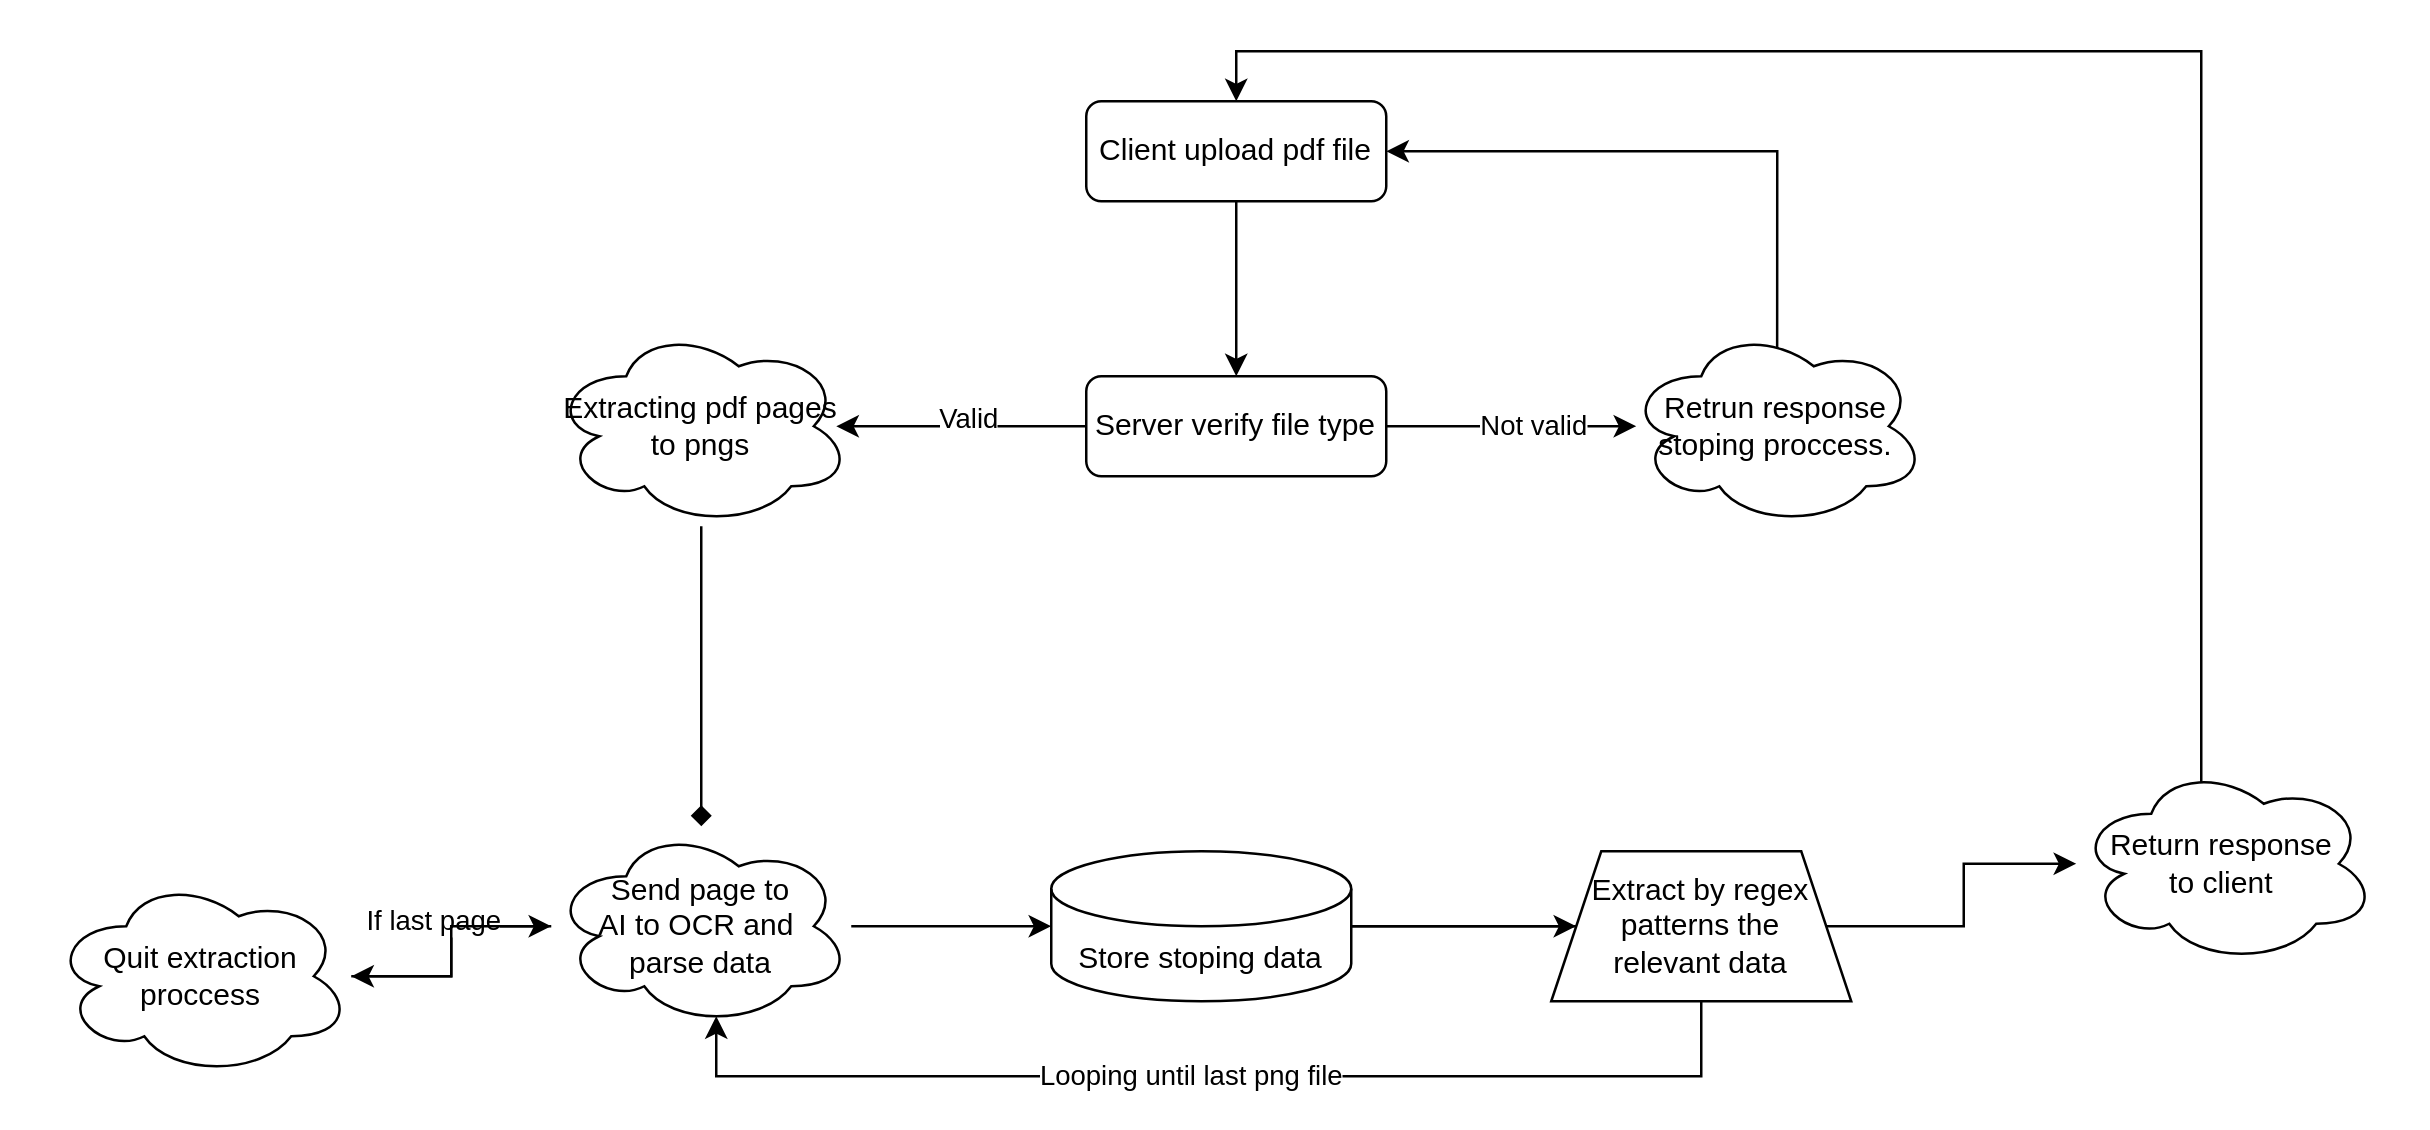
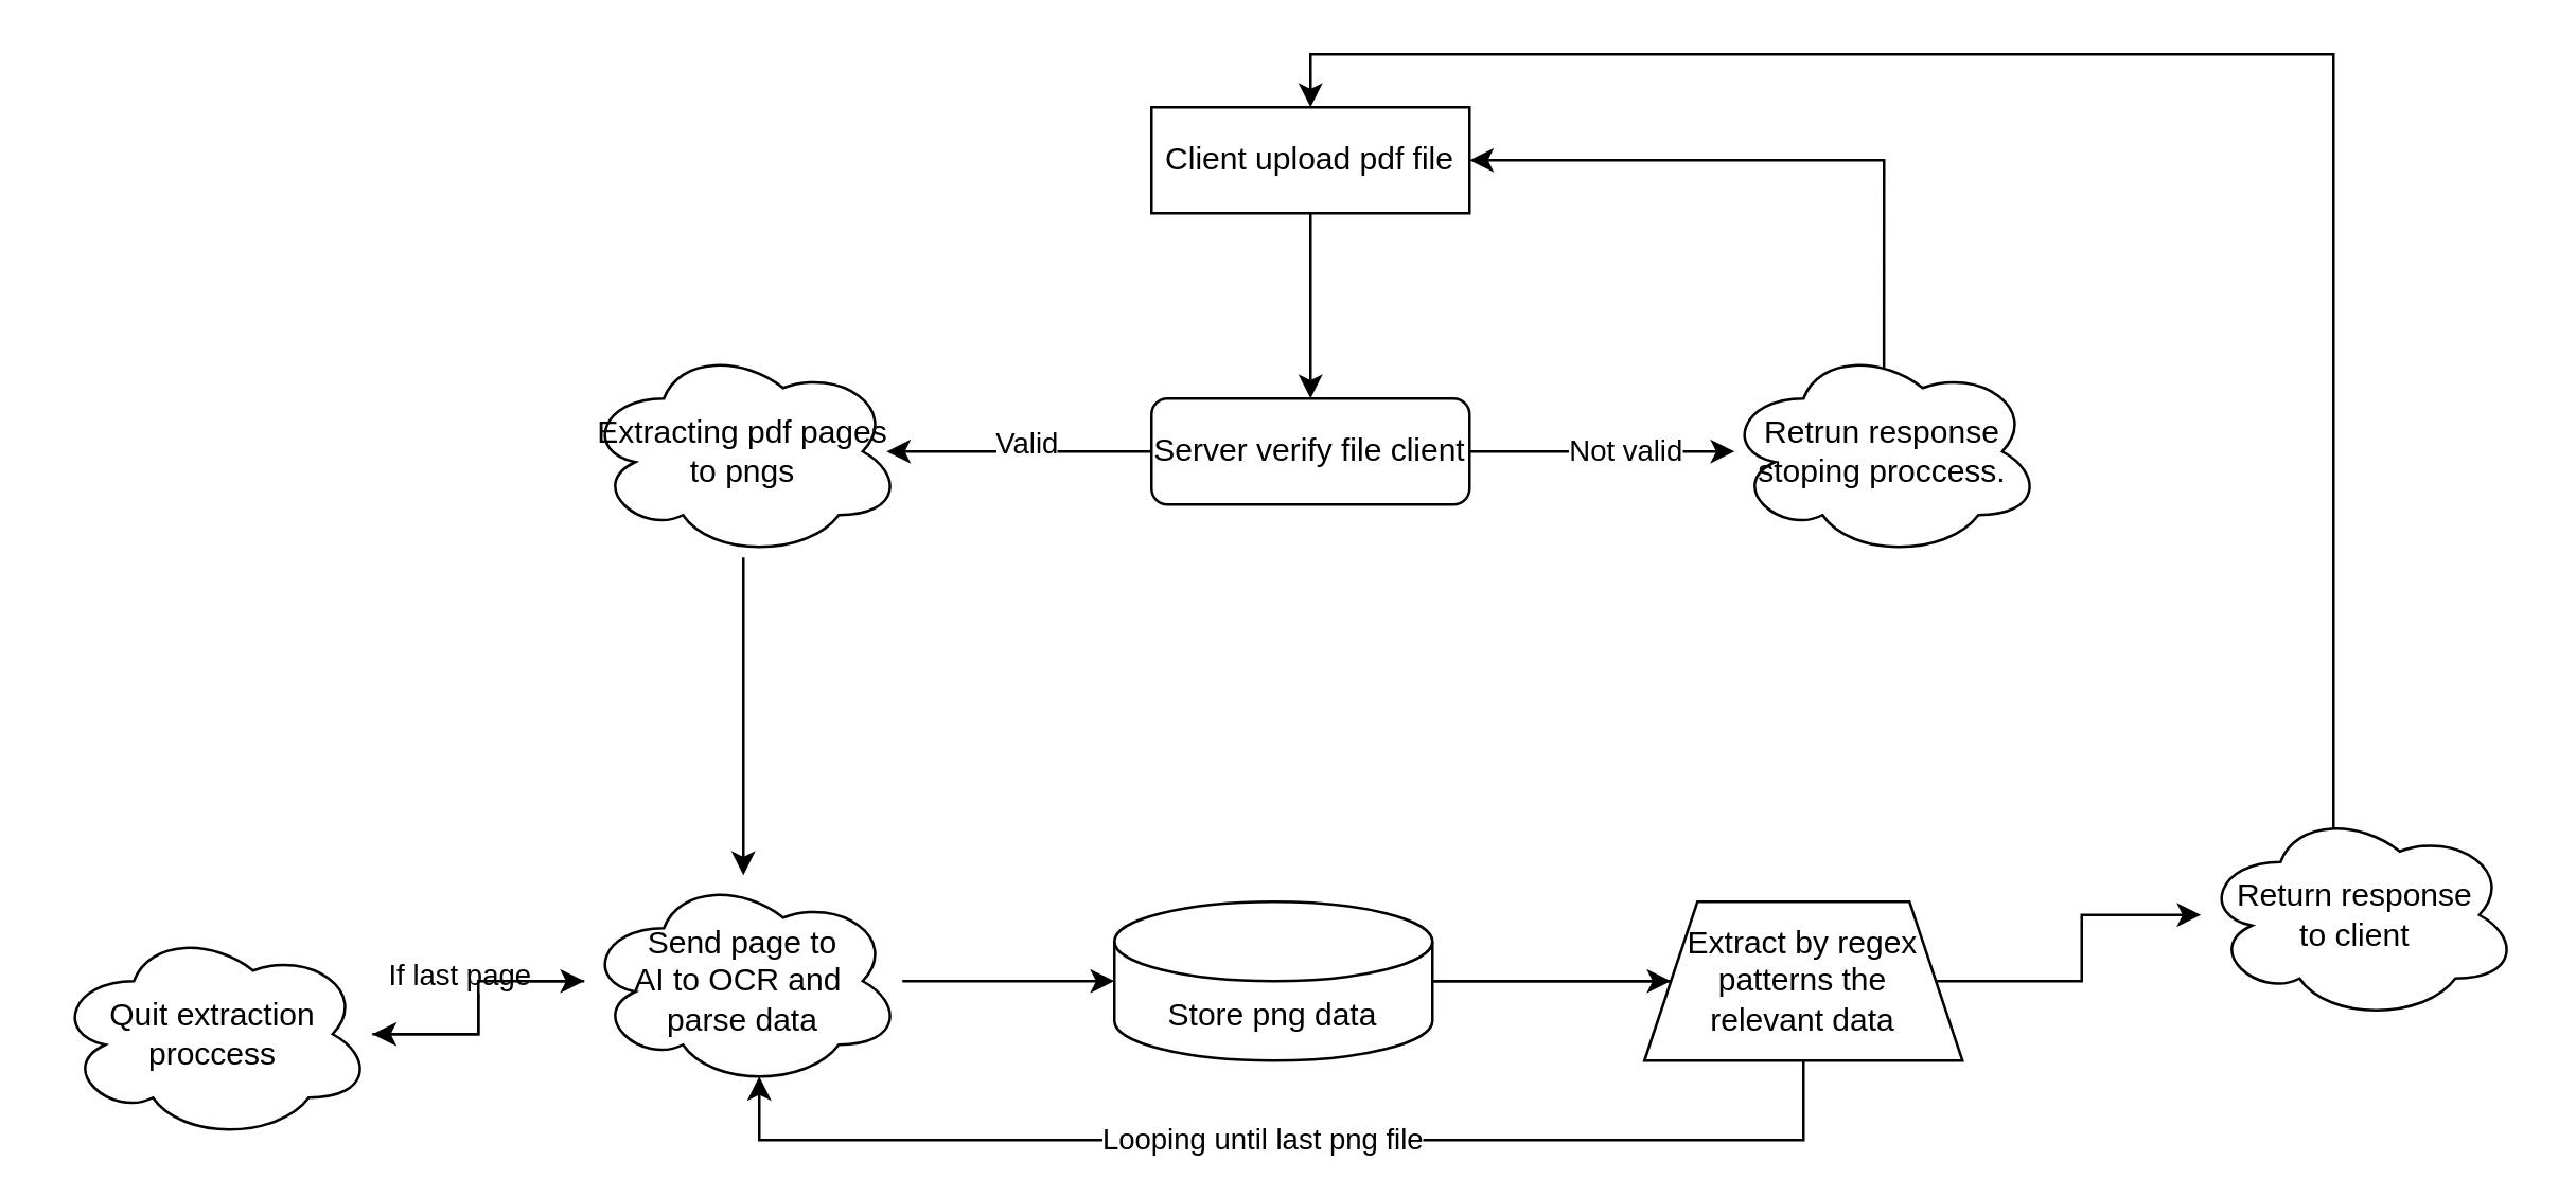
- <mxCell id="3" value="Client upload pdf file" style="rounded=1;whiteSpace=wrap;html=1;fontSize=12;glass=0;strokeWidth=1;shadow=0;" parent="1" vertex="1"><mxGeometry x="434" y="40" width="120" height="40" as="geometry" /></mxCell>
+ <mxCell id="3" value="Client upload pdf file" style="whiteSpace=wrap;html=1;fontSize=12;glass=0;strokeWidth=1;shadow=0;rounded=0;" parent="1" vertex="1"><mxGeometry x="434" y="40" width="120" height="40" as="geometry" /></mxCell>
- <mxCell id="8" value="Server verify file type" style="whiteSpace=wrap;html=1;rounded=1;glass=0;strokeWidth=1;shadow=0;" vertex="1" parent="1"><mxGeometry x="434" y="150" width="120" height="40" as="geometry" /></mxCell>
+ <mxCell id="8" value="Server verify file client" style="whiteSpace=wrap;html=1;rounded=1;glass=0;strokeWidth=1;shadow=0;" vertex="1" parent="1"><mxGeometry x="434" y="150" width="120" height="40" as="geometry" /></mxCell>
- <mxCell id="9" value="" style="edgeStyle=orthogonalEdgeStyle;rounded=0;orthogonalLoop=1;jettySize=auto;html=1;endArrow=diamond;" edge="1" parent="1" source="10" target="16"><mxGeometry relative="1" as="geometry" /></mxCell>
+ <mxCell id="9" value="" style="edgeStyle=orthogonalEdgeStyle;rounded=0;orthogonalLoop=1;jettySize=auto;html=1;" edge="1" parent="1" source="10" target="16"><mxGeometry relative="1" as="geometry" /></mxCell>
- <mxCell id="18" value="Store stoping data" style="shape=cylinder3;whiteSpace=wrap;html=1;boundedLbl=1;backgroundOutline=1;size=15;" vertex="1" parent="1"><mxGeometry x="420" y="340" width="120" height="60" as="geometry" /></mxCell>
+ <mxCell id="18" value="Store png data" style="shape=cylinder3;whiteSpace=wrap;html=1;boundedLbl=1;backgroundOutline=1;size=15;" vertex="1" parent="1"><mxGeometry x="420" y="340" width="120" height="60" as="geometry" /></mxCell>
